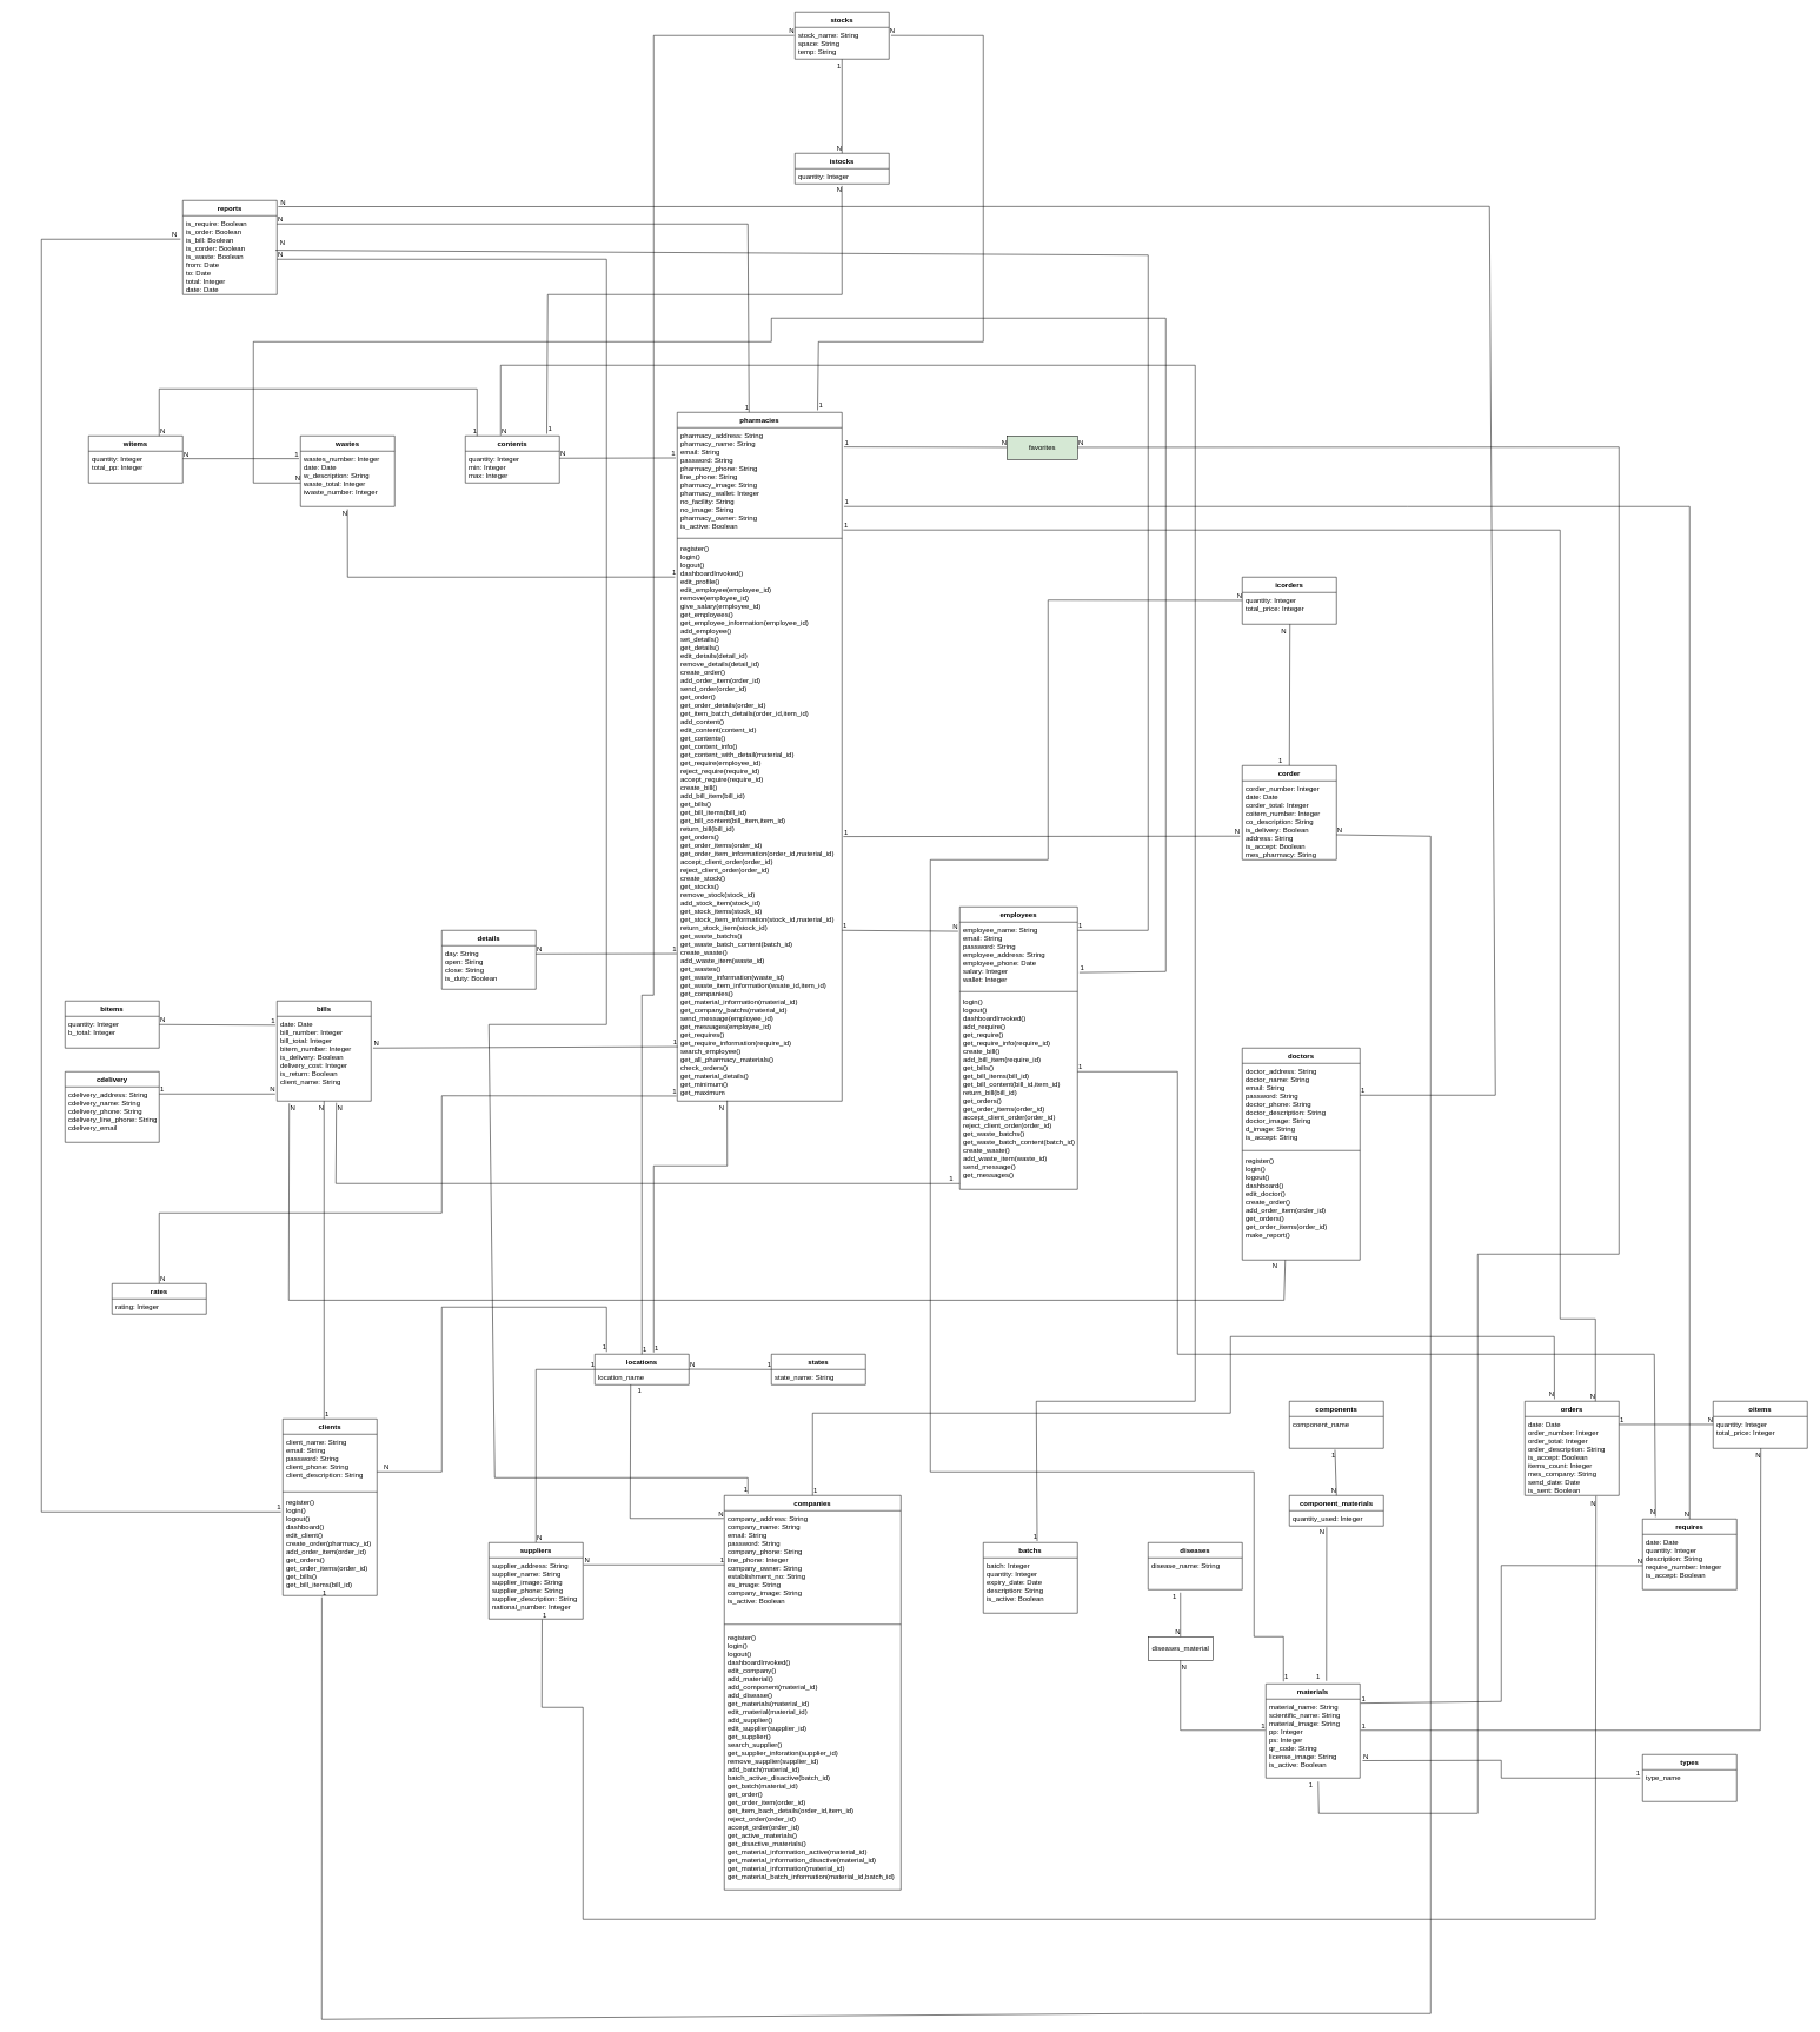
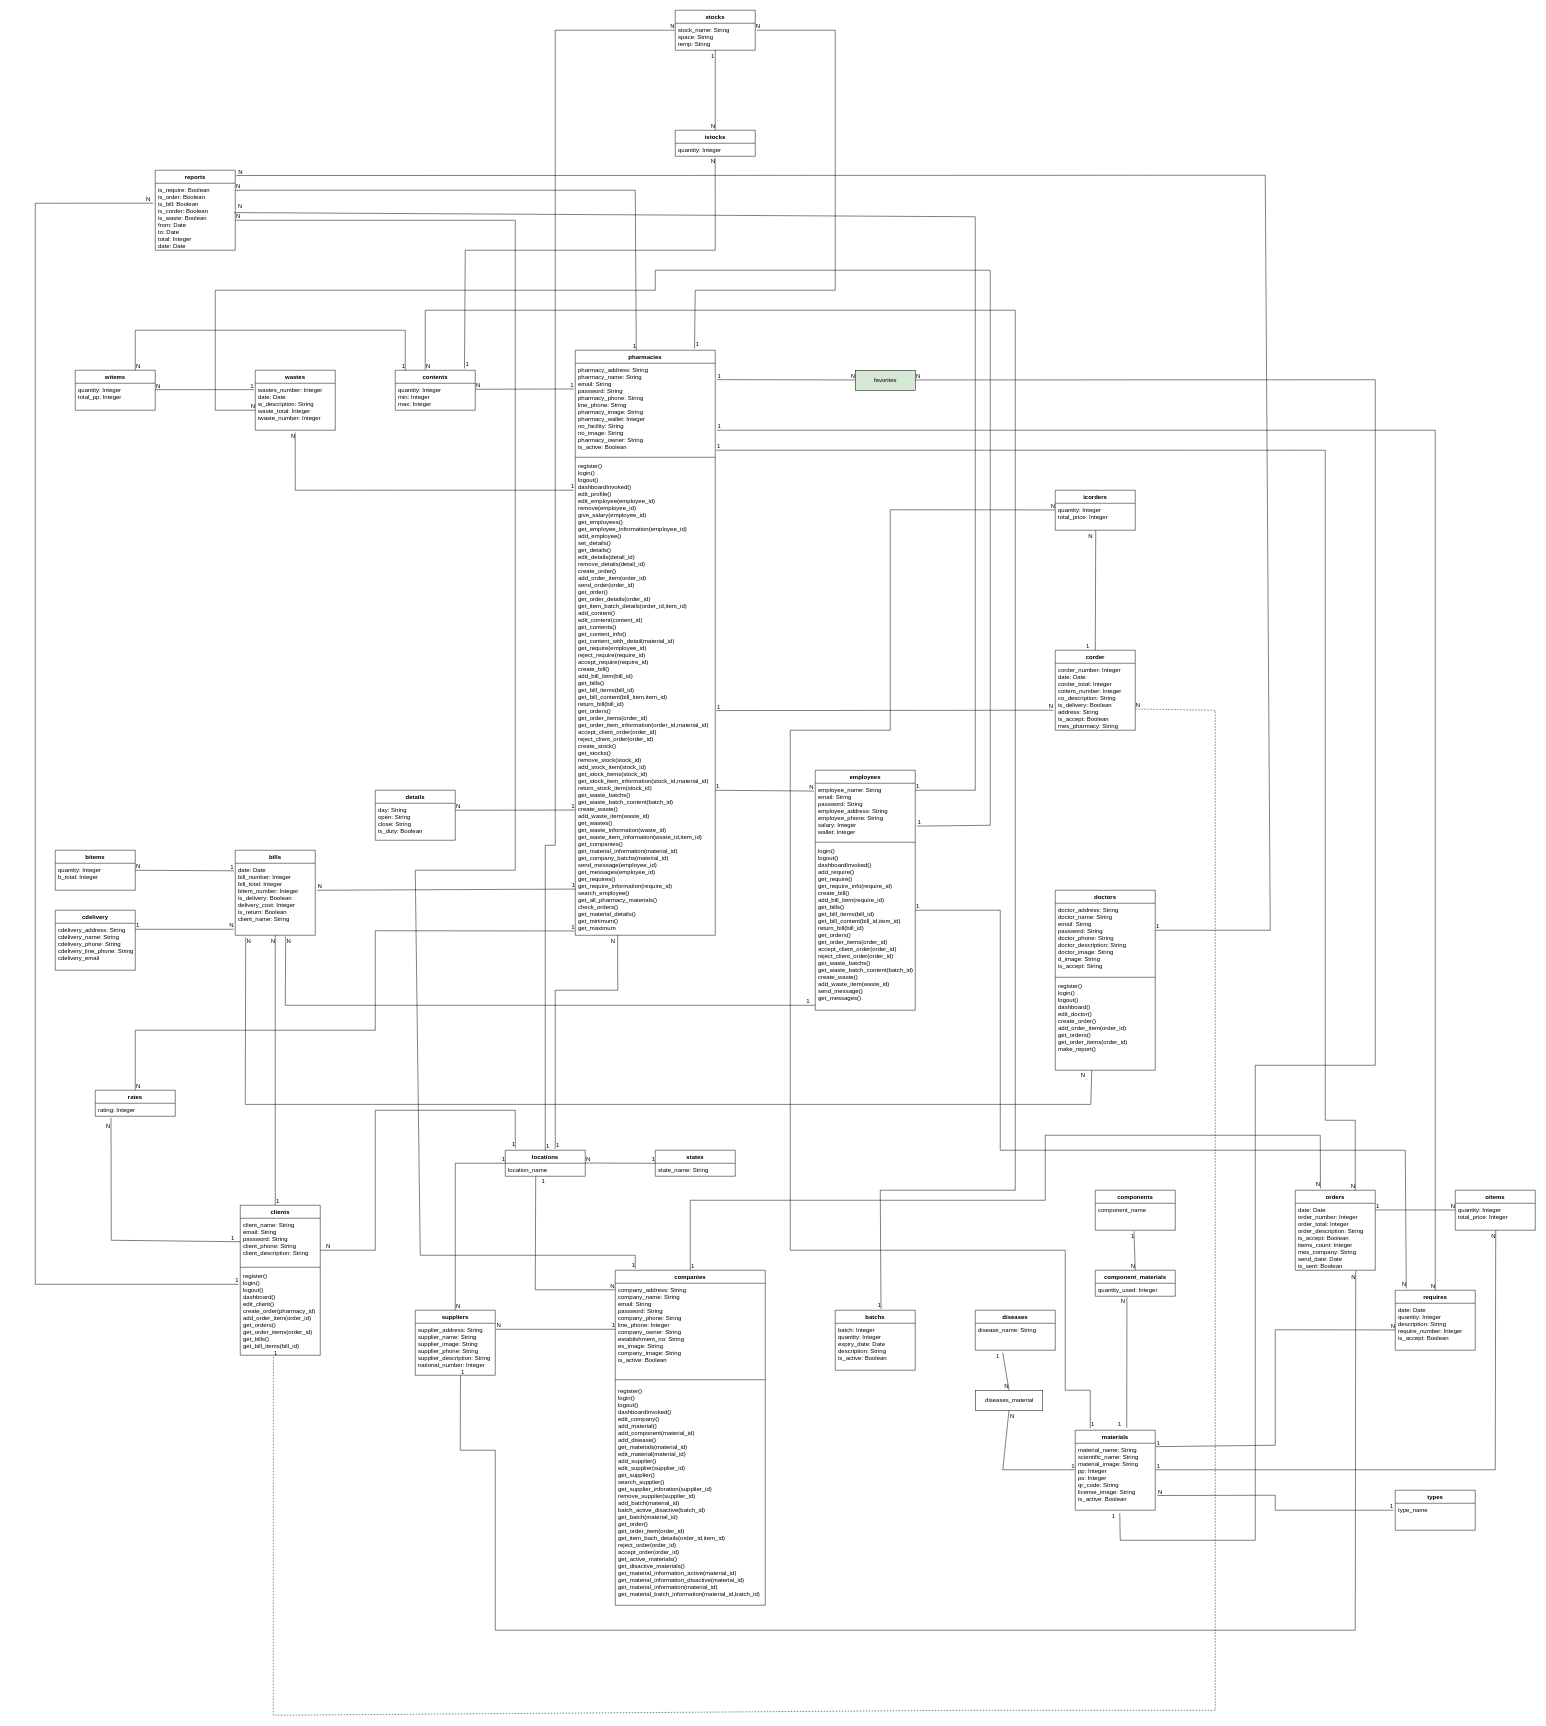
- <mxCell id="44" value="employee_name: String&#10;email: String&#10;password: String&#10;employee_address: String&#10;employee_phone: Date&#10;salary: Integer&#10;wallet: Integer" style="text;strokeColor=none;fillColor=none;align=left;verticalAlign=top;spacingLeft=4;spacingRight=4;overflow=hidden;rotatable=0;points=[[0,0.5],[1,0.5]];portConstraint=eastwest;" parent="43" vertex="1"><mxGeometry y="26" width="200" height="114" as="geometry" /></mxCell>
+ <mxCell id="44" value="employee_name: String&#10;email: String&#10;password: String&#10;employee_address: String&#10;employee_phone: String&#10;salary: Integer&#10;wallet: Integer" style="text;strokeColor=none;fillColor=none;align=left;verticalAlign=top;spacingLeft=4;spacingRight=4;overflow=hidden;rotatable=0;points=[[0,0.5],[1,0.5]];portConstraint=eastwest;" parent="43" vertex="1"><mxGeometry y="26" width="200" height="114" as="geometry" /></mxCell>
+ <mxCell id="152" value="" style="endArrow=none;html=1;rounded=0;entryX=0.197;entryY=1.124;entryDx=0;entryDy=0;entryPerimeter=0;exitX=0;exitY=0.5;exitDx=0;exitDy=0;" edge="1" parent="1" source="25" target="151"><mxGeometry relative="1" as="geometry"><mxPoint x="470" y="2480" as="sourcePoint" /><mxPoint x="380" y="2370" as="targetPoint" /><Array as="points"><mxPoint x="222" y="2480" /></Array></mxGeometry></mxCell>
+ <mxCell id="153" value="1" style="resizable=0;html=1;align=left;verticalAlign=bottom;" connectable="0" vertex="1" parent="152"><mxGeometry x="-1" relative="1" as="geometry"><mxPoint x="-20" as="offset" /></mxGeometry></mxCell>
+ <mxCell id="154" value="N" style="resizable=0;html=1;align=right;verticalAlign=bottom;" connectable="0" vertex="1" parent="152"><mxGeometry x="1" relative="1" as="geometry"><mxPoint x="-1.52" y="24.34" as="offset" /></mxGeometry></mxCell>
- <mxCell id="100" value="" style="endArrow=none;html=1;rounded=0;exitX=0.414;exitY=1.017;exitDx=0;exitDy=0;exitPerimeter=0;entryX=0.999;entryY=0.683;entryDx=0;entryDy=0;entryPerimeter=0;" edge="1" parent="1" source="27" target="96"><mxGeometry relative="1" as="geometry"><mxPoint x="560" y="2820" as="sourcePoint" /><mxPoint x="2430" y="1380" as="targetPoint" /><Array as="points"><mxPoint x="546" y="3430" /><mxPoint x="1940" y="3420" /><mxPoint x="2430" y="3420" /><mxPoint x="2430" y="1420" /></Array></mxGeometry></mxCell>
+ <mxCell id="100" value="" style="endArrow=none;html=1;rounded=0;exitX=0.414;exitY=1.017;exitDx=0;exitDy=0;exitPerimeter=0;entryX=0.999;entryY=0.683;entryDx=0;entryDy=0;entryPerimeter=0;dashed=1;" edge="1" parent="1" source="27" target="96"><mxGeometry relative="1" as="geometry"><mxPoint x="560" y="2820" as="sourcePoint" /><mxPoint x="2430" y="1380" as="targetPoint" /><Array as="points"><mxPoint x="546" y="3430" /><mxPoint x="1940" y="3420" /><mxPoint x="2430" y="3420" /><mxPoint x="2430" y="1420" /></Array></mxGeometry></mxCell>
- <mxCell id="105" value="diseases_material" style="html=1;" vertex="1" parent="1"><mxGeometry x="1950" y="2780" width="110" height="40" as="geometry" /></mxCell>
+ <mxCell id="105" value="diseases_material" style="html=1;" vertex="1" parent="1"><mxGeometry x="1950" y="2780" width="135" height="40" as="geometry" /></mxCell>
